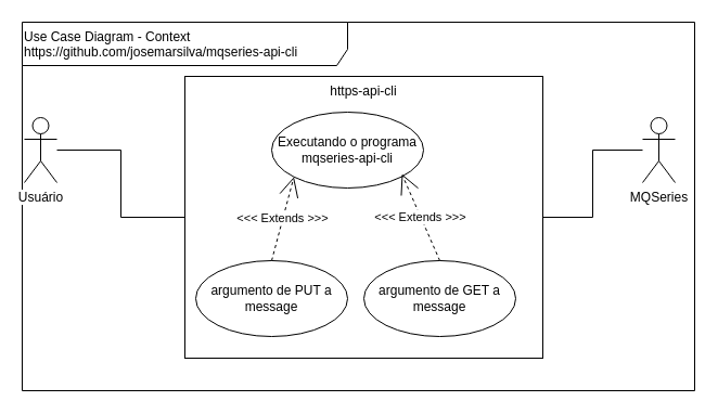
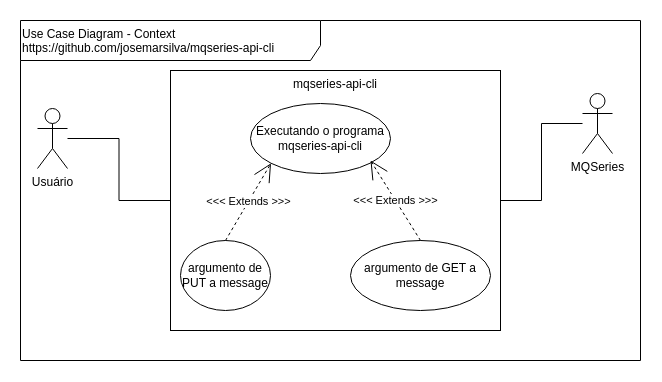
- <mxCell id="4" value="https-api-cli" style="rounded=0;whiteSpace=wrap;html=1;align=center;verticalAlign=top;" parent="1" vertex="1"><mxGeometry x="170" y="70" width="330" height="260" as="geometry" /></mxCell>
+ <mxCell id="4" value="mqseries-api-cli" style="rounded=0;whiteSpace=wrap;html=1;align=center;verticalAlign=top;" parent="1" vertex="1"><mxGeometry x="170" y="70" width="330" height="260" as="geometry" /></mxCell>
- <mxCell id="3" value="&lt;div style=&quot;text-align: center&quot;&gt;&lt;span&gt;Usuário&lt;/span&gt;&lt;/div&gt;" style="shape=umlActor;verticalLabelPosition=bottom;labelBackgroundColor=#ffffff;verticalAlign=top;html=1;align=center;" parent="1" vertex="1"><mxGeometry x="22" y="108" width="30" height="60" as="geometry" /></mxCell>
+ <mxCell id="3" value="&lt;div style=&quot;text-align: center&quot;&gt;&lt;span&gt;Usuário&lt;/span&gt;&lt;/div&gt;" style="shape=umlActor;verticalLabelPosition=bottom;labelBackgroundColor=#ffffff;verticalAlign=top;html=1;align=center;" parent="1" vertex="1"><mxGeometry x="37" y="108" width="30" height="60" as="geometry" /></mxCell>
- <mxCell id="8" value="MQSeries" style="shape=umlActor;verticalLabelPosition=bottom;labelBackgroundColor=#ffffff;verticalAlign=top;html=1;align=center;" parent="1" vertex="1"><mxGeometry x="592" y="108" width="30" height="60" as="geometry" /></mxCell>
+ <mxCell id="8" value="MQSeries" style="shape=umlActor;verticalLabelPosition=bottom;labelBackgroundColor=#ffffff;verticalAlign=top;html=1;align=center;" parent="1" vertex="1"><mxGeometry x="582" y="93" width="30" height="60" as="geometry" /></mxCell>
- <mxCell id="9" value="argumento de PUT a message" style="ellipse;whiteSpace=wrap;html=1;align=center;" parent="1" vertex="1"><mxGeometry x="180" y="240" width="140" height="70" as="geometry" /></mxCell>
+ <mxCell id="9" value="argumento de PUT a message" style="ellipse;whiteSpace=wrap;html=1;align=center;" parent="1" vertex="1"><mxGeometry x="180" y="240" width="90" height="70" as="geometry" /></mxCell>
- <mxCell id="10" value="argumento de GET a message" style="ellipse;whiteSpace=wrap;html=1;align=center;" parent="1" vertex="1"><mxGeometry x="335" y="240" width="140" height="70" as="geometry" /></mxCell>
+ <mxCell id="10" value="argumento de GET a message" style="ellipse;whiteSpace=wrap;html=1;align=center;" parent="1" vertex="1"><mxGeometry x="350" y="240" width="140" height="70" as="geometry" /></mxCell>
